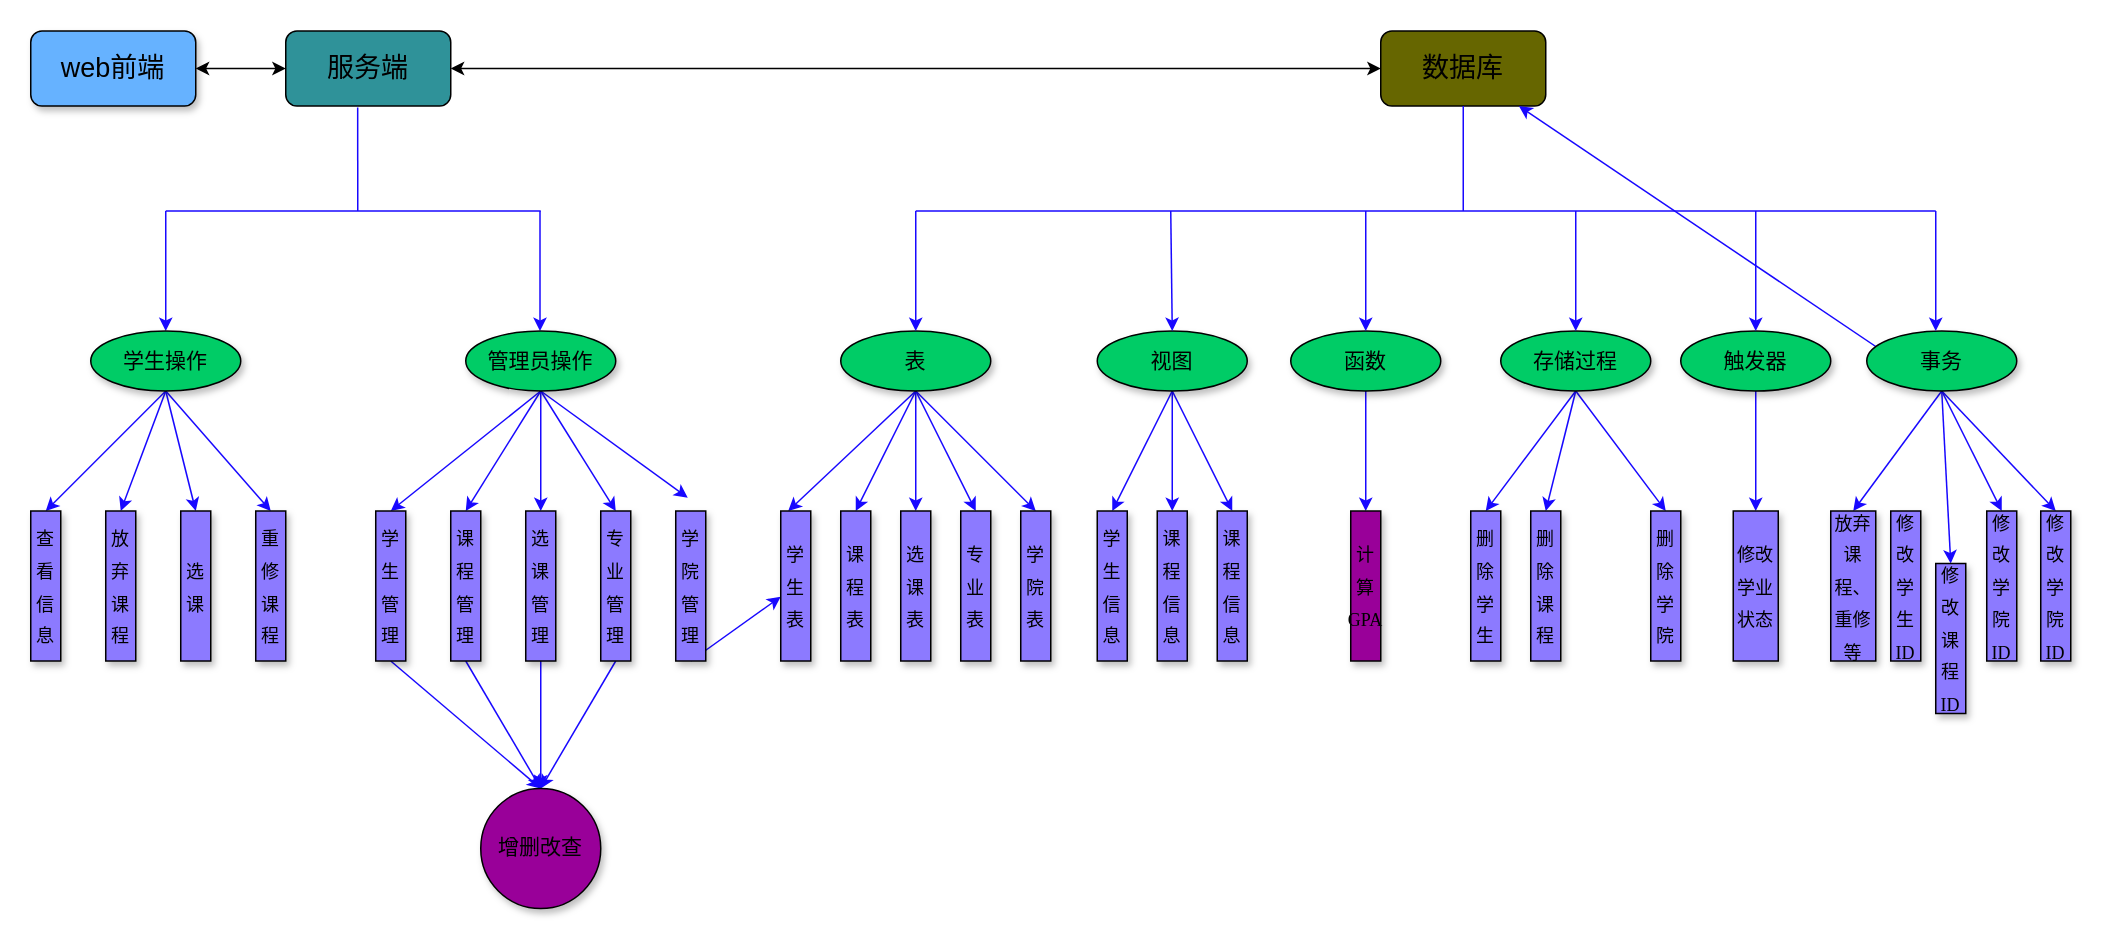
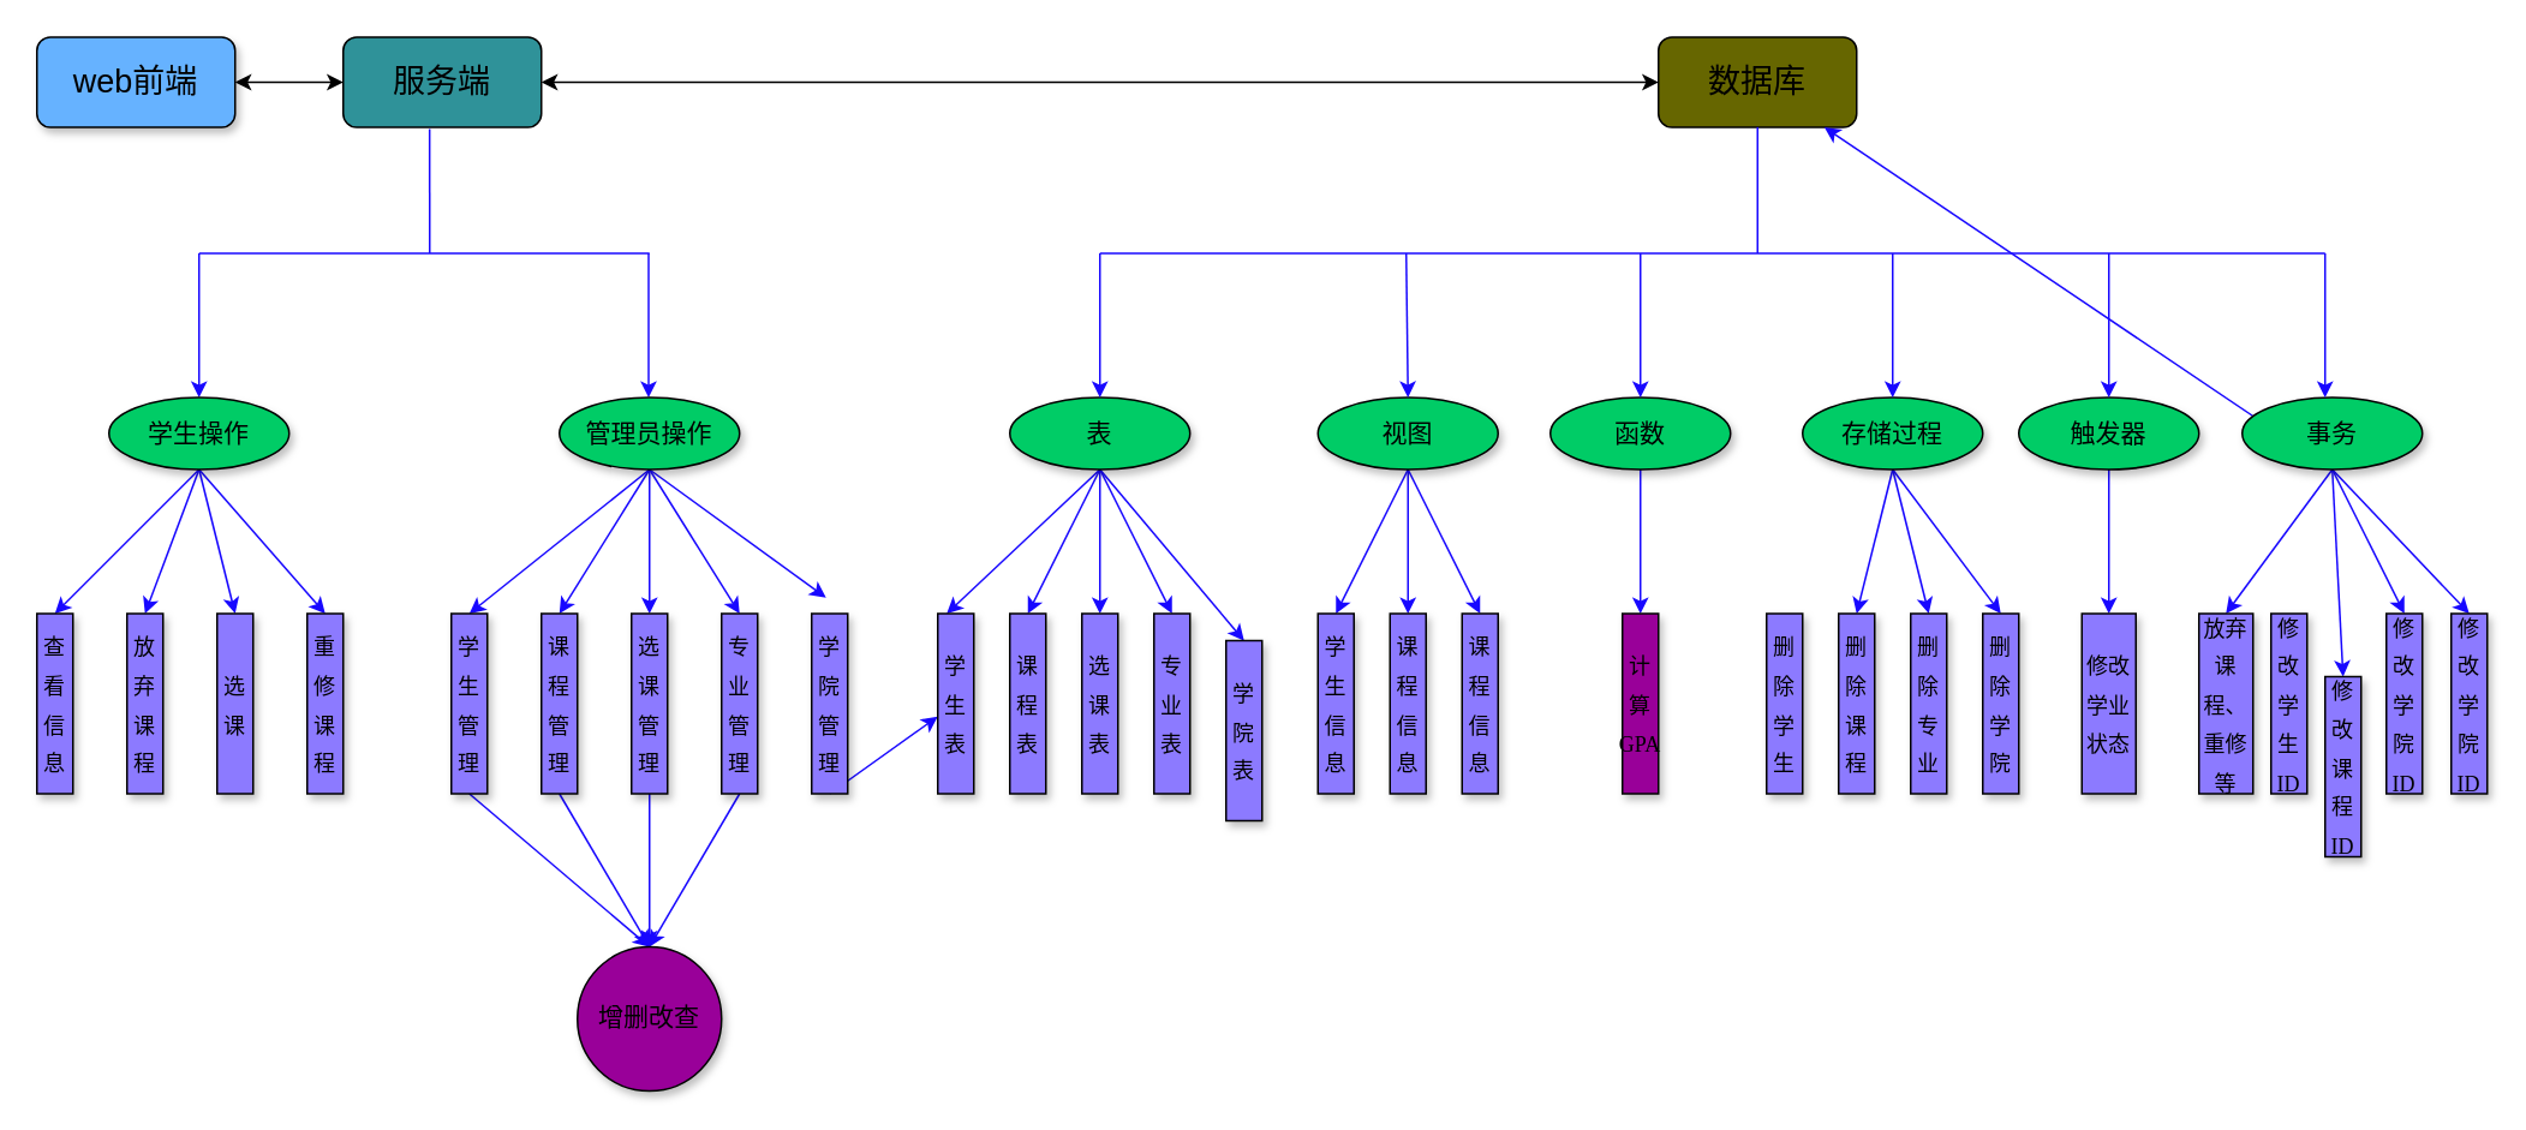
+ <mxCell id="64" style="edgeStyle=none;html=1;exitX=0.5;exitY=1;exitDx=0;exitDy=0;entryX=0.5;entryY=0;entryDx=0;entryDy=0;strokeColor=#1808FF;fontFamily=Comic Sans MS;fontSize=12;" edge="1" parent="1" source="66" target="69"><mxGeometry relative="1" as="geometry" /></mxCell>
- <mxCell id="62" style="edgeStyle=none;html=1;exitX=0.5;exitY=1;exitDx=0;exitDy=0;entryX=0.5;entryY=0;entryDx=0;entryDy=0;strokeColor=#1808FF;fontFamily=Comic Sans MS;fontSize=12;" edge="1" parent="1" source="66" target="67"><mxGeometry relative="1" as="geometry" /></mxCell>
- <mxCell id="54" value="&lt;font style=&quot;font-size: 12px;&quot;&gt;学院表&lt;/font&gt;" style="rounded=0;whiteSpace=wrap;html=1;shadow=1;fontFamily=Comic Sans MS;fontSize=18;fillColor=#8C7AFF;" vertex="1" parent="1"><mxGeometry x="680" y="340" width="20" height="100" as="geometry" /></mxCell>
+ <mxCell id="54" value="&lt;font style=&quot;font-size: 12px;&quot;&gt;学院表&lt;/font&gt;" style="rounded=0;whiteSpace=wrap;html=1;shadow=1;fontFamily=Comic Sans MS;fontSize=18;fillColor=#8C7AFF;" vertex="1" parent="1"><mxGeometry x="680" y="355" width="20" height="100" as="geometry" /></mxCell>
+ <mxCell id="69" value="&lt;span style=&quot;font-size: 12px;&quot;&gt;删除专业&lt;/span&gt;" style="rounded=0;whiteSpace=wrap;html=1;shadow=1;fontFamily=Comic Sans MS;fontSize=18;fillColor=#8C7AFF;" vertex="1" parent="1"><mxGeometry x="1060" y="340" width="20" height="100" as="geometry" /></mxCell>
